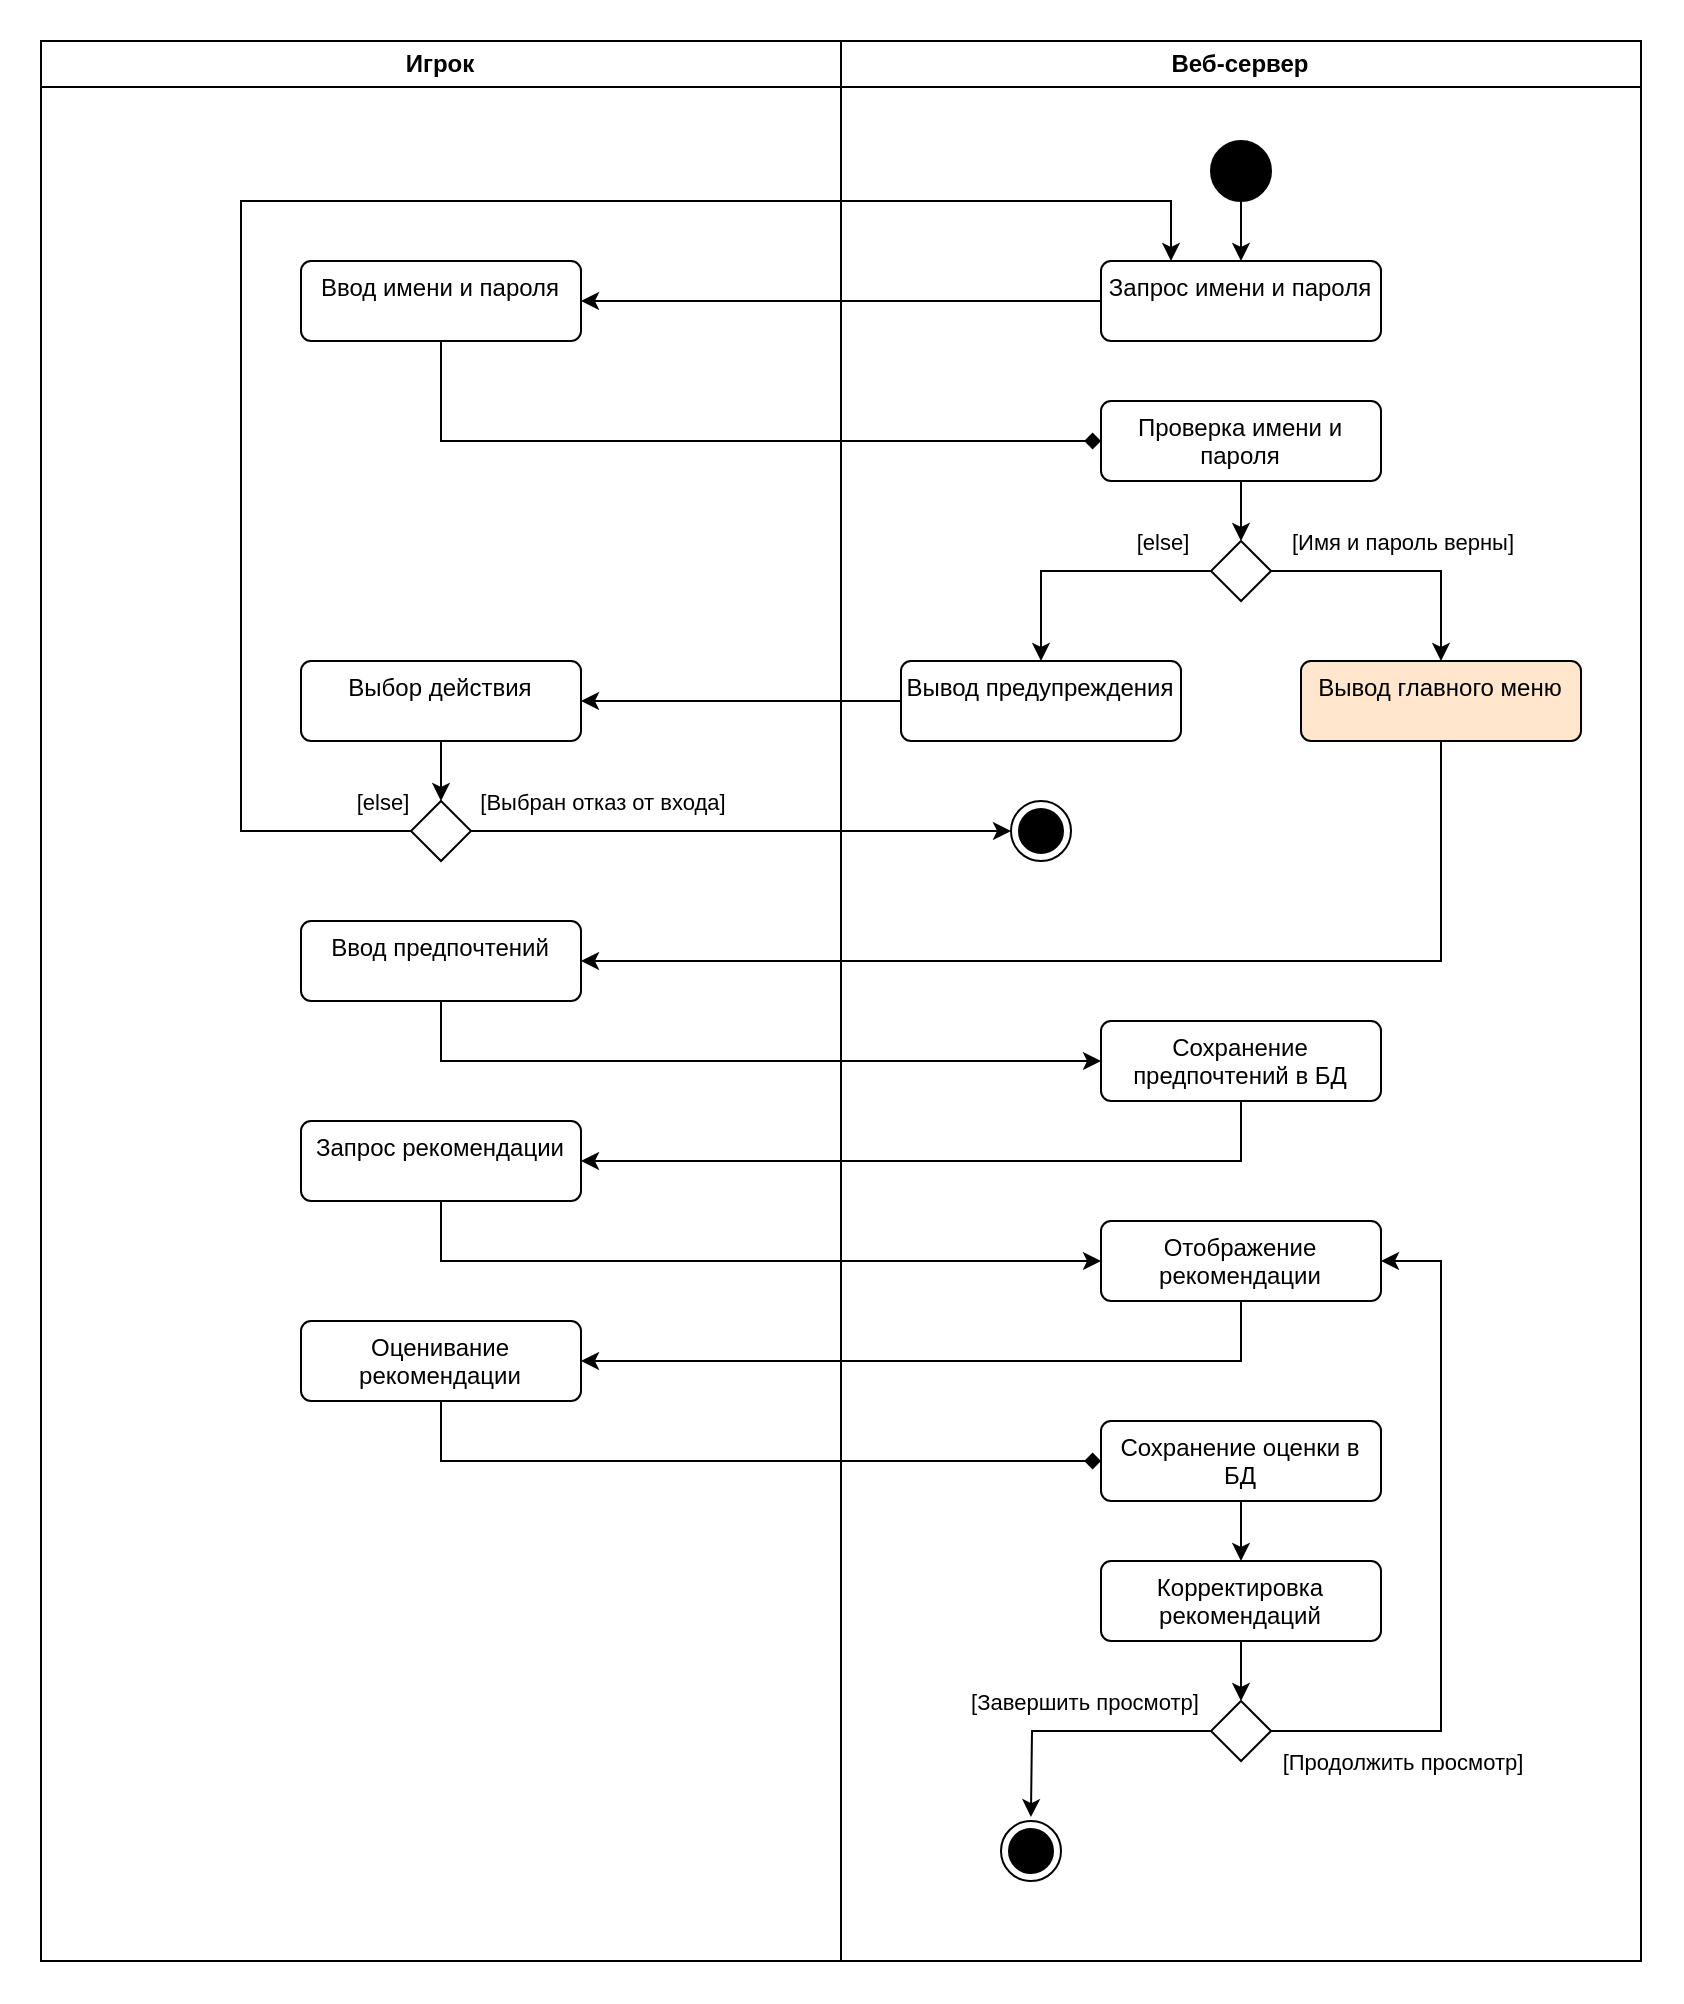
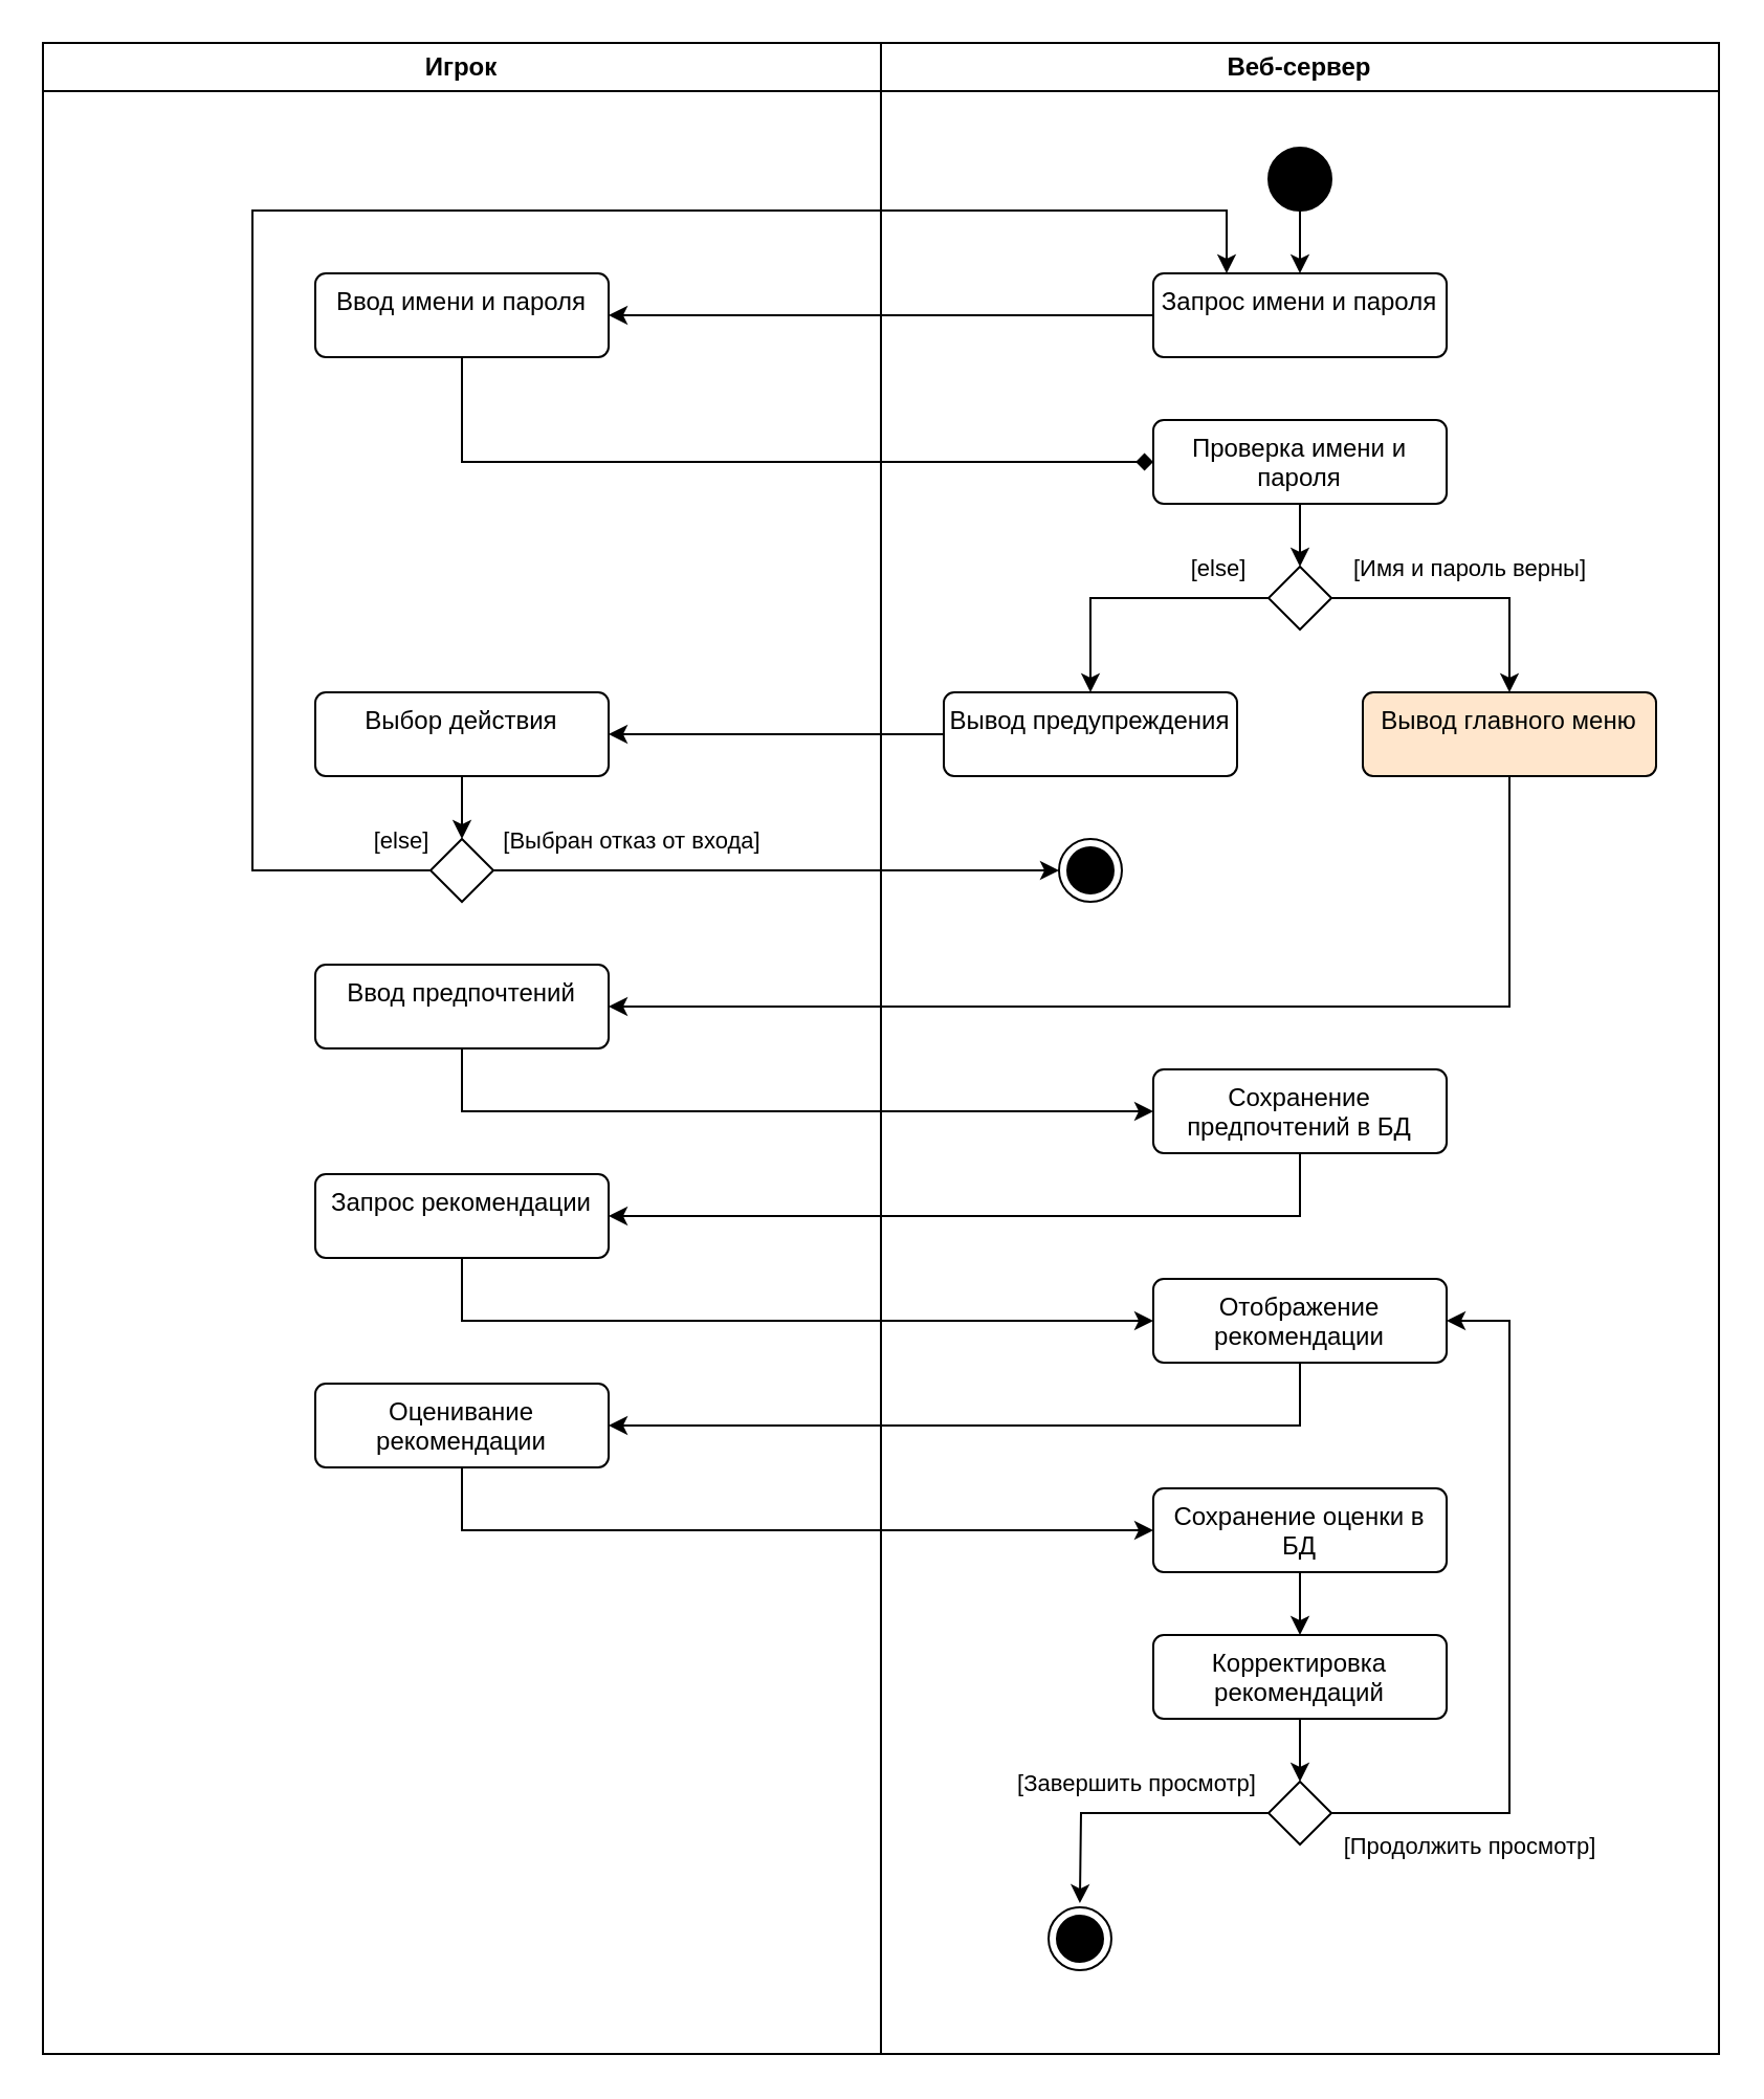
- <mxCell id="48" style="edgeStyle=orthogonalEdgeStyle;rounded=0;orthogonalLoop=1;jettySize=auto;html=1;entryX=0;entryY=0.5;entryDx=0;entryDy=0;endArrow=diamond;" edge="1" parent="1" source="9" target="27"><mxGeometry relative="1" as="geometry"><Array as="points"><mxPoint x="220" y="730" /></Array></mxGeometry></mxCell>
+ <mxCell id="48" style="edgeStyle=orthogonalEdgeStyle;rounded=0;orthogonalLoop=1;jettySize=auto;html=1;entryX=0;entryY=0.5;entryDx=0;entryDy=0;" edge="1" parent="1" source="9" target="27"><mxGeometry relative="1" as="geometry"><Array as="points"><mxPoint x="220" y="730" /></Array></mxGeometry></mxCell>
